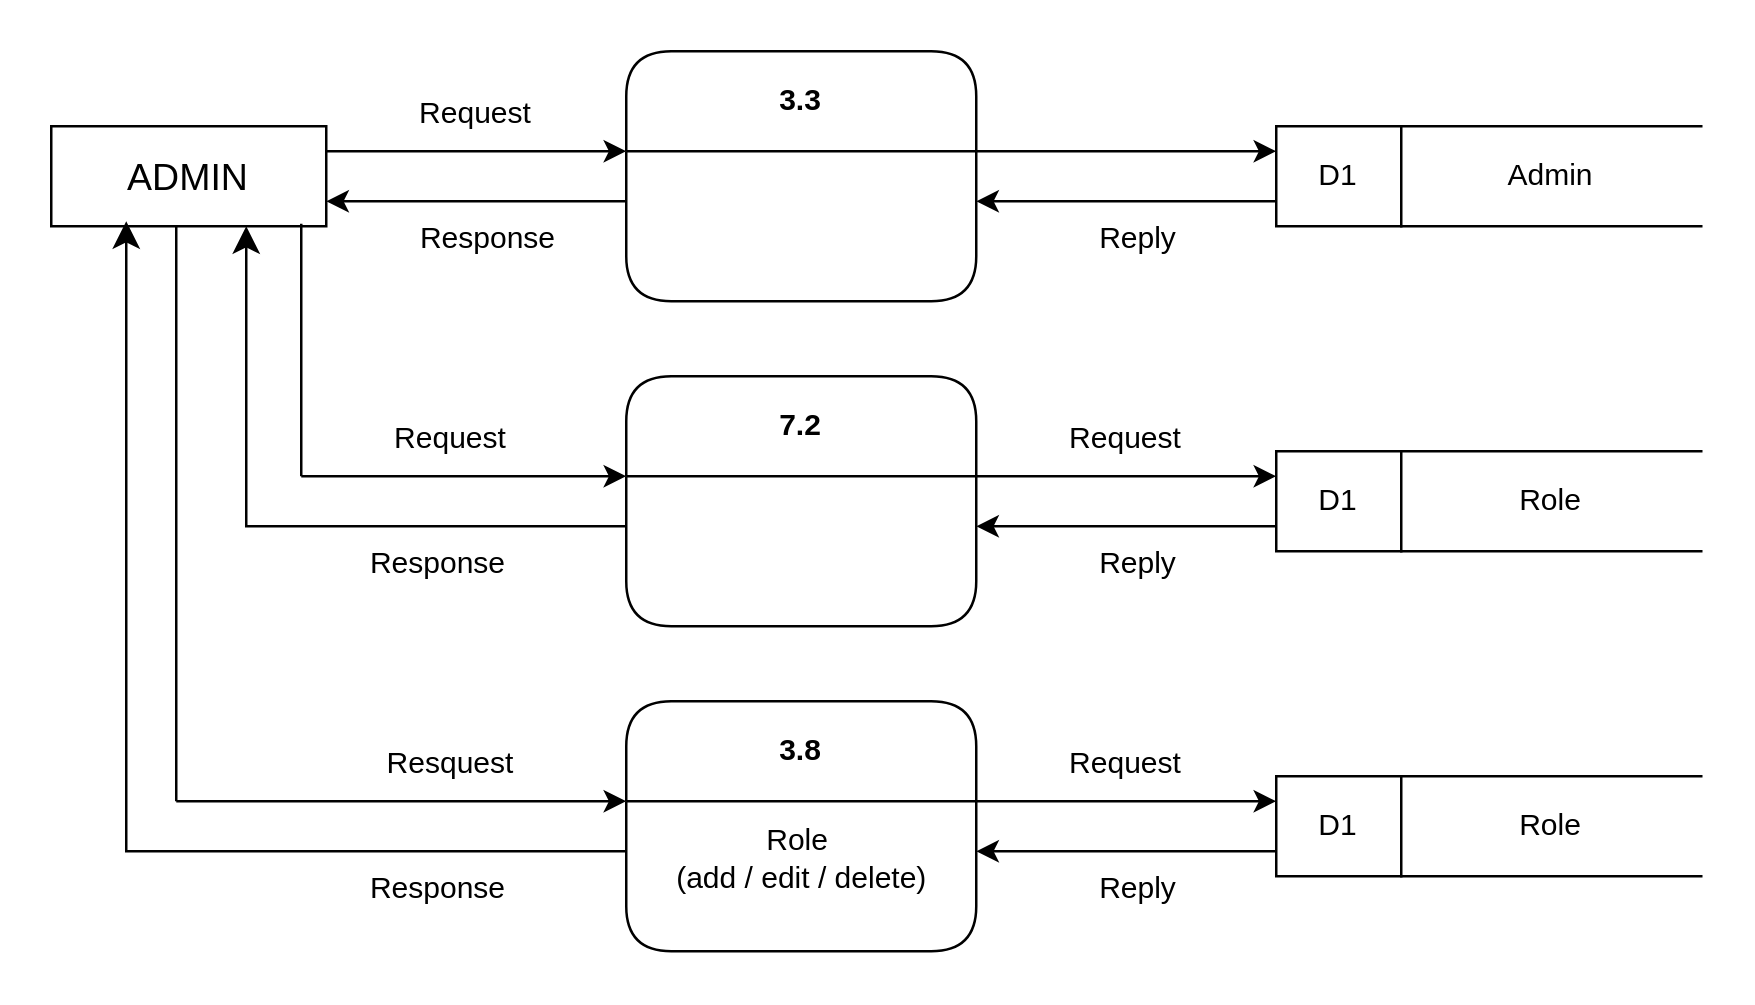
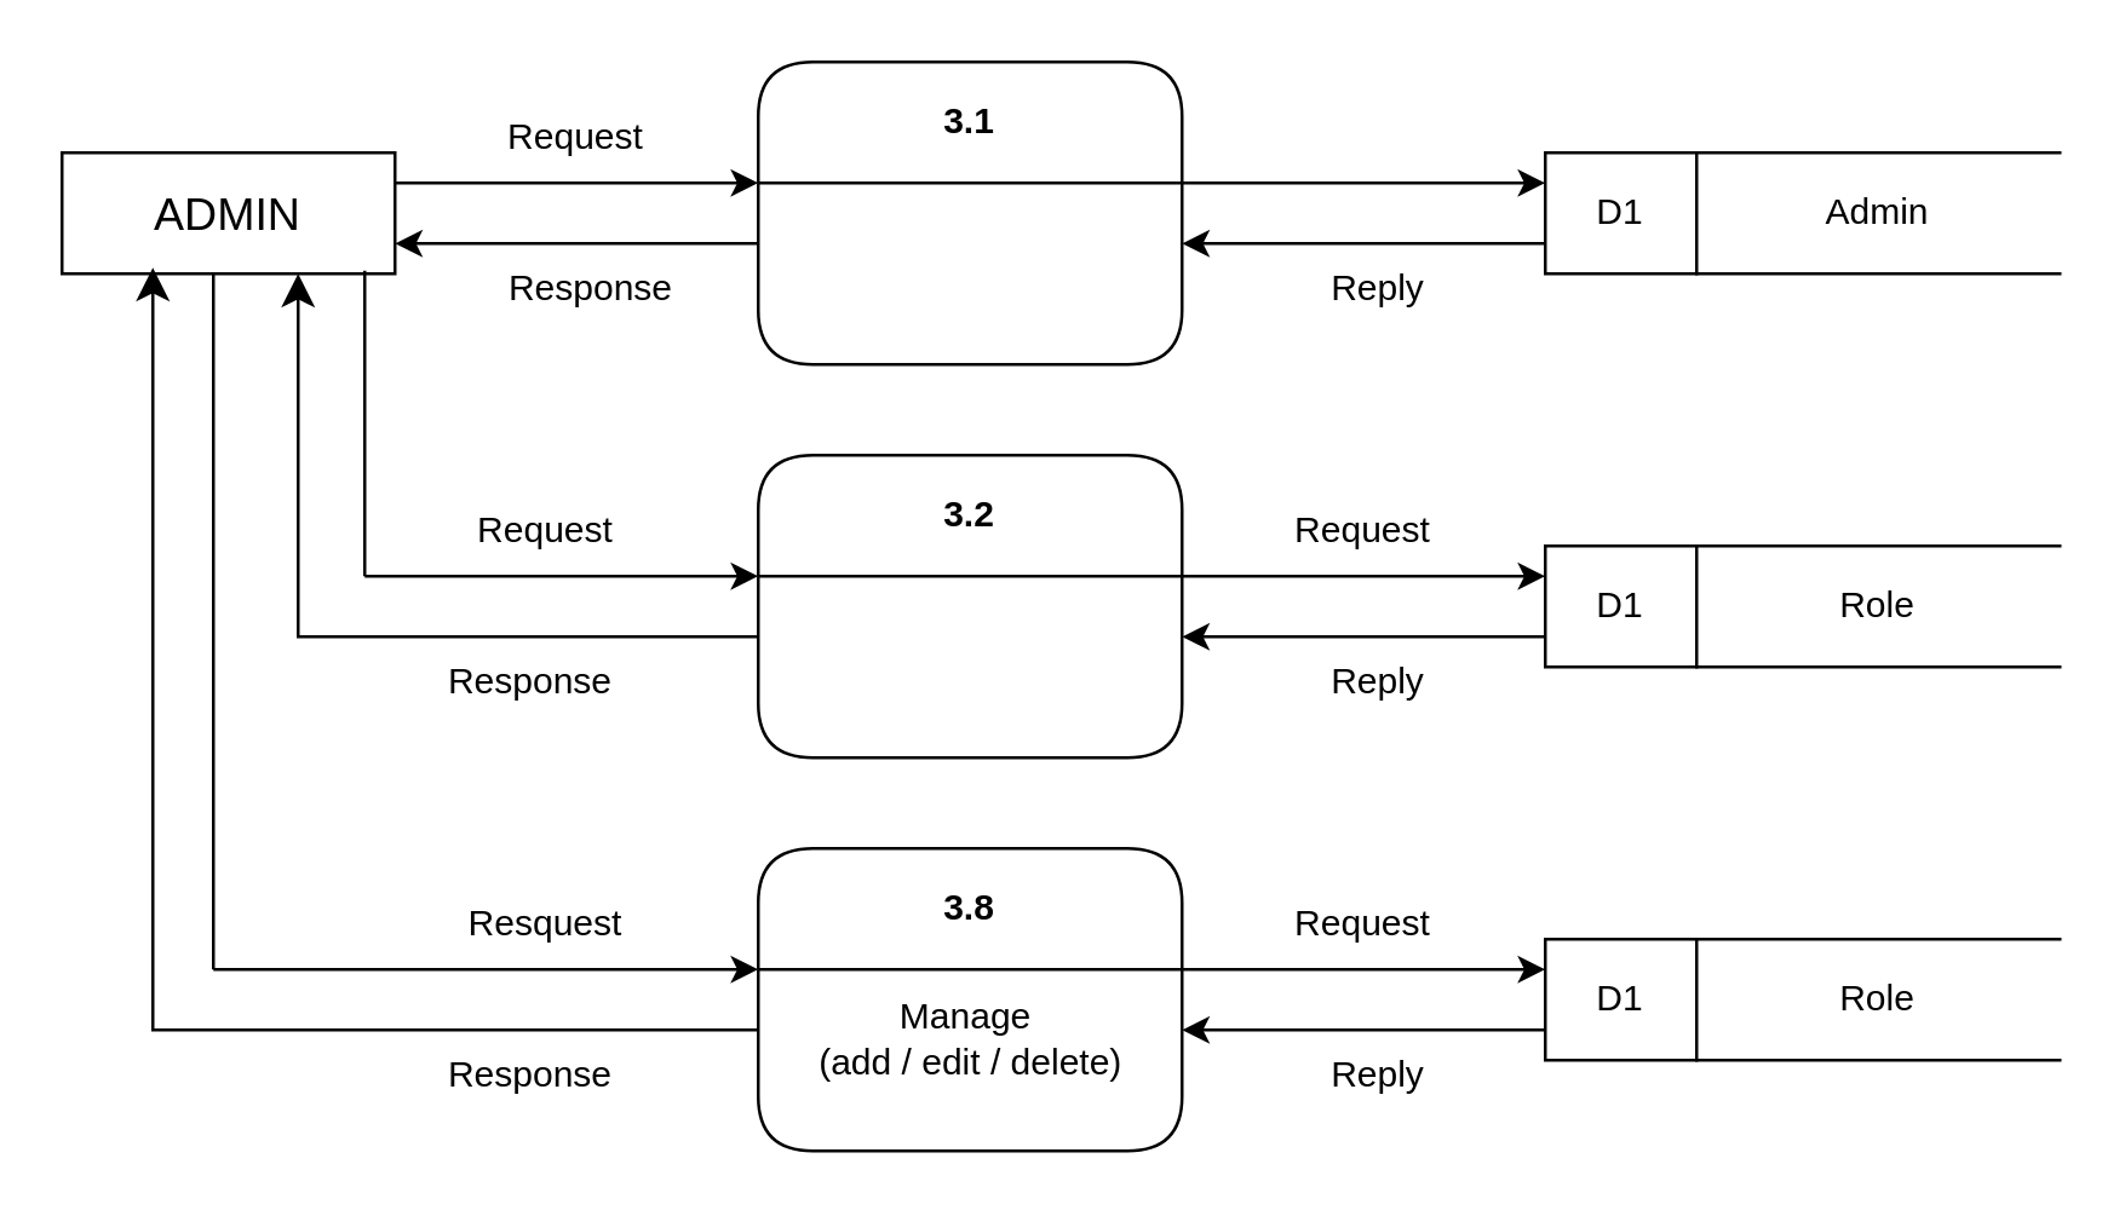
- <mxCell id="4" value="3.3" style="swimlane;whiteSpace=wrap;html=1;rounded=1;startSize=40;" vertex="1" parent="1"><mxGeometry x="250" y="20" width="140" height="100" as="geometry" /></mxCell>
+ <mxCell id="4" value="3.1" style="swimlane;whiteSpace=wrap;html=1;rounded=1;startSize=40;" vertex="1" parent="1"><mxGeometry x="250" y="20" width="140" height="100" as="geometry" /></mxCell>
- <mxCell id="15" value="7.2" style="swimlane;whiteSpace=wrap;html=1;rounded=1;startSize=40;" vertex="1" parent="1"><mxGeometry x="250" y="150" width="140" height="100" as="geometry" /></mxCell>
+ <mxCell id="15" value="3.2" style="swimlane;whiteSpace=wrap;html=1;rounded=1;startSize=40;" vertex="1" parent="1"><mxGeometry x="250" y="150" width="140" height="100" as="geometry" /></mxCell>
- <mxCell id="23" value="Role&amp;nbsp;&lt;div&gt;(add / edit / delete)&lt;/div&gt;" style="text;html=1;align=center;verticalAlign=middle;resizable=0;points=[];autosize=1;strokeColor=none;fillColor=none;" vertex="1" parent="1"><mxGeometry x="260" y="323" width="120" height="40" as="geometry" /></mxCell>
+ <mxCell id="23" value="Manage&amp;nbsp;&lt;div&gt;(add / edit / delete)&lt;/div&gt;" style="text;html=1;align=center;verticalAlign=middle;resizable=0;points=[];autosize=1;strokeColor=none;fillColor=none;" vertex="1" parent="1"><mxGeometry x="260" y="323" width="120" height="40" as="geometry" /></mxCell>
